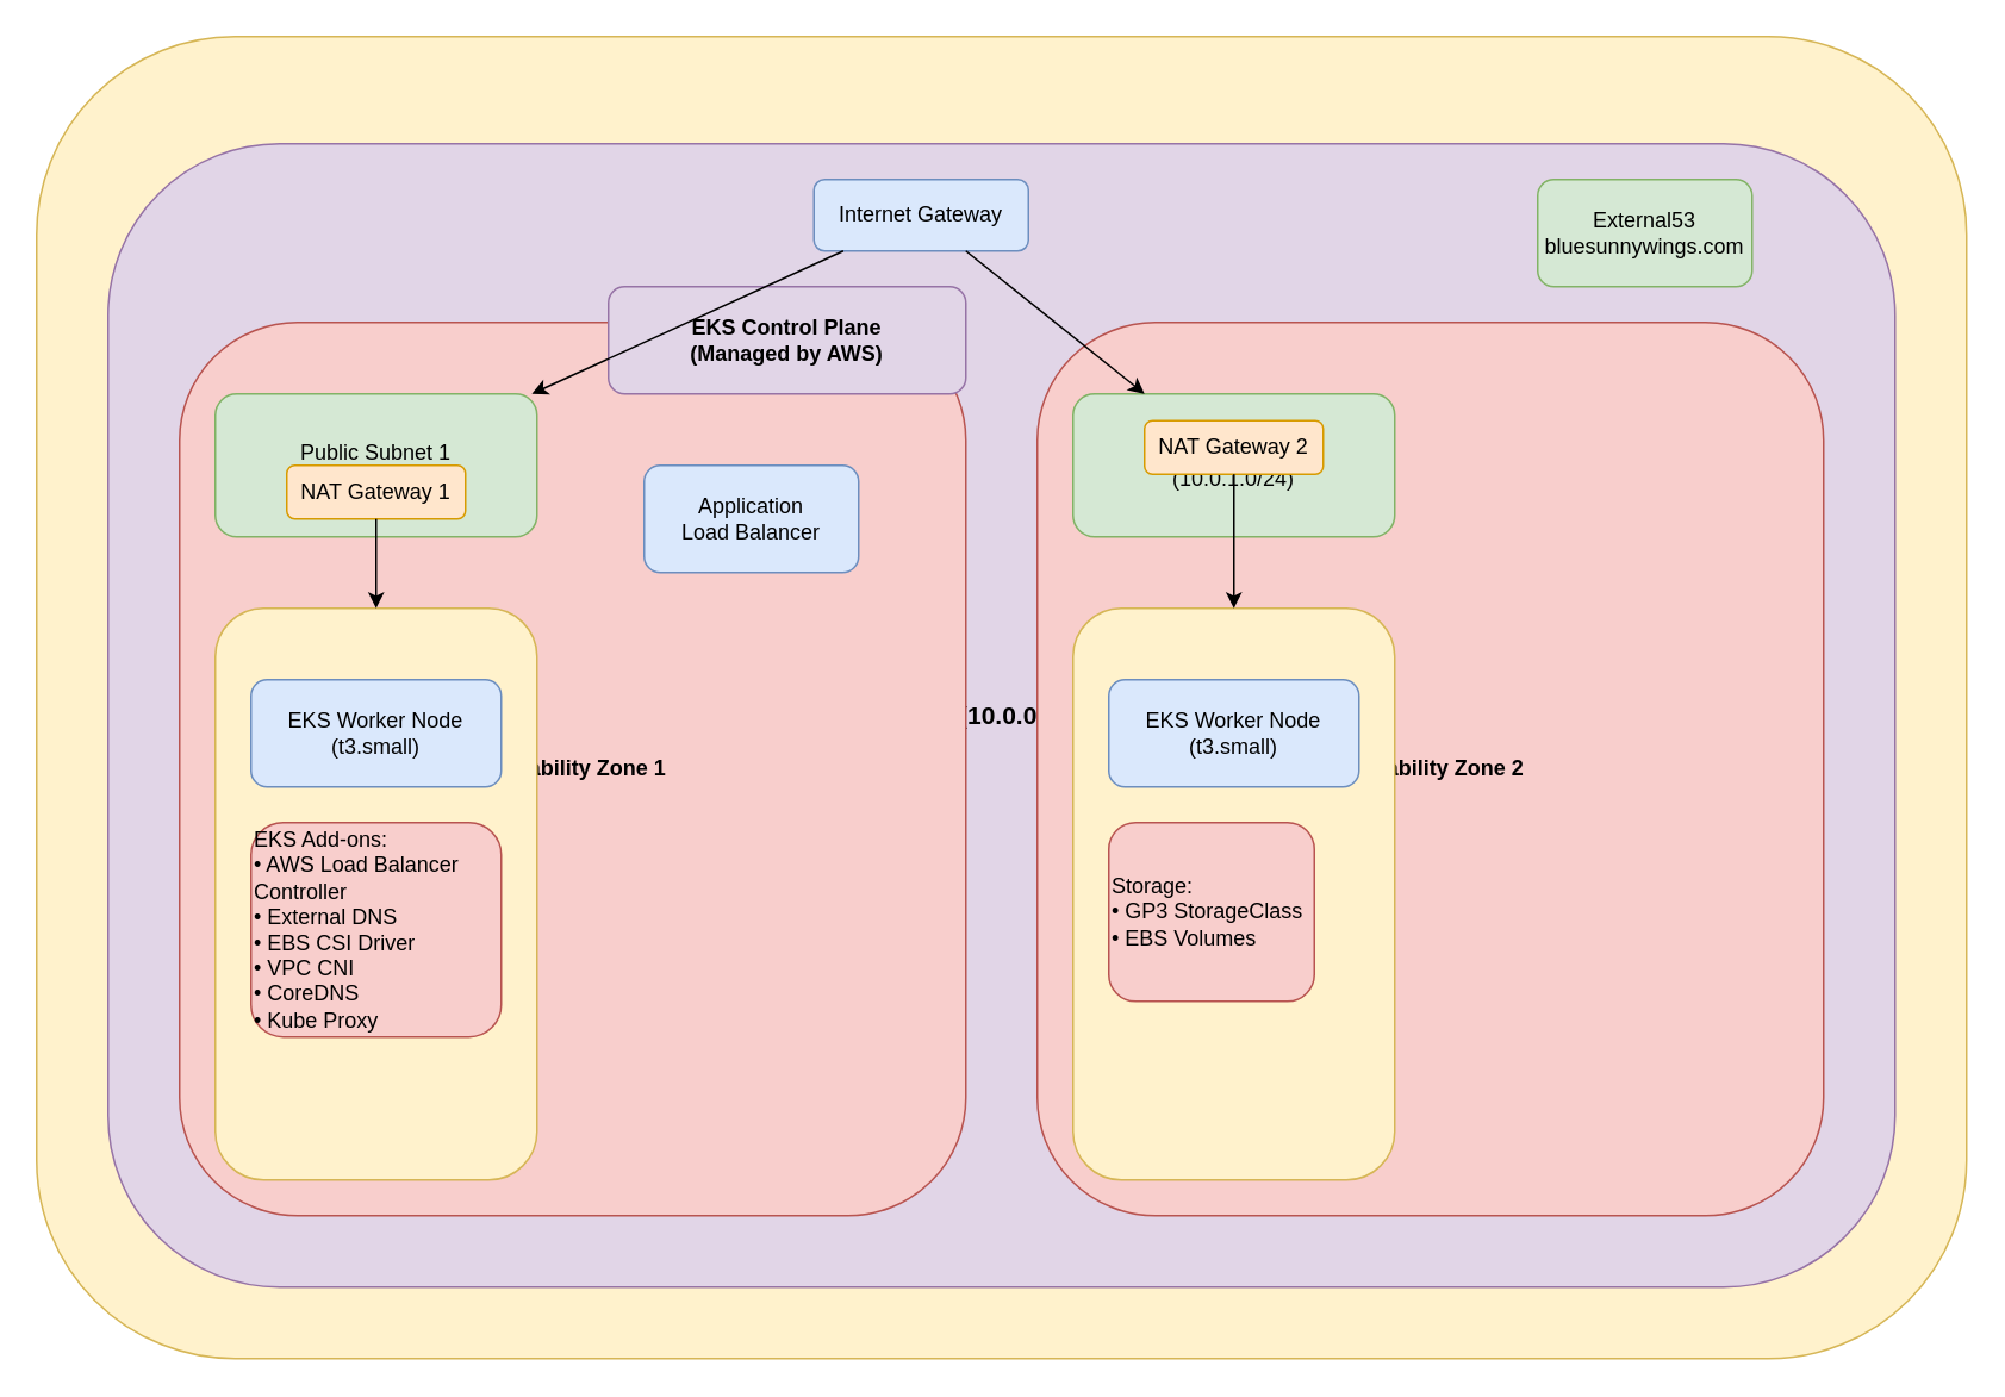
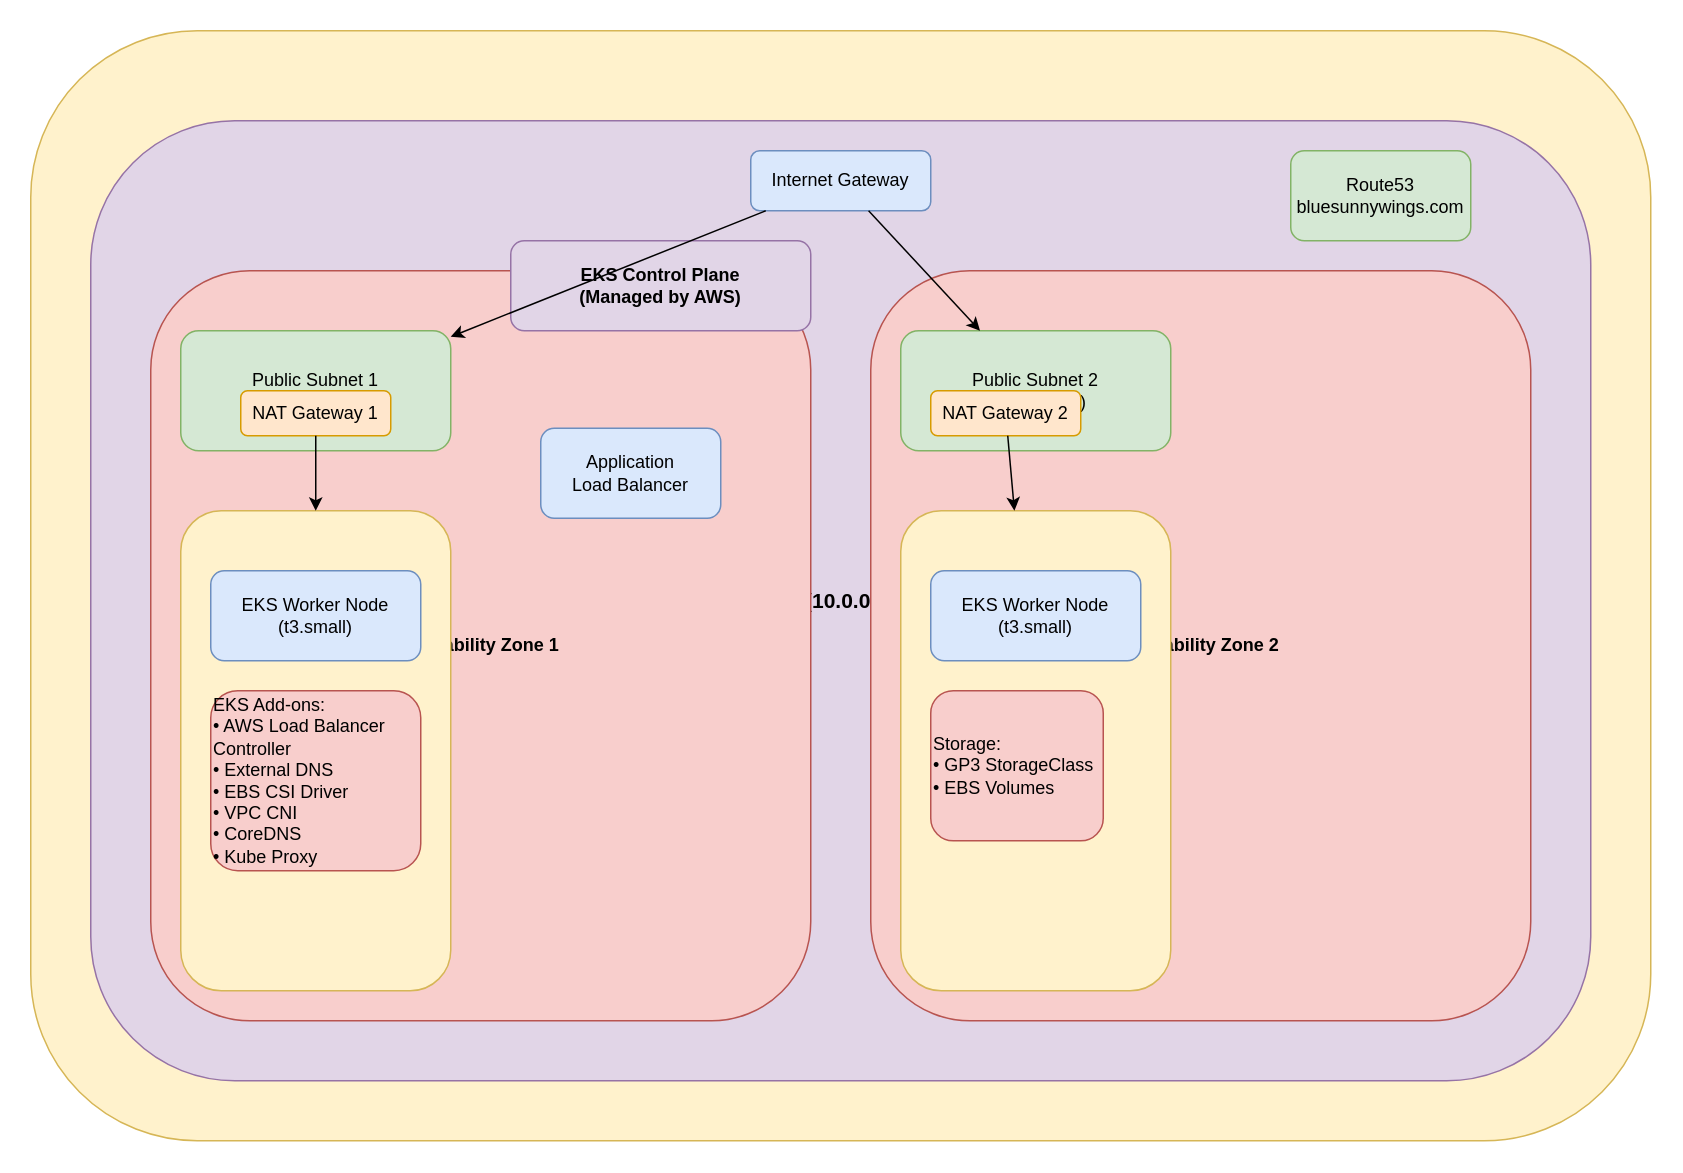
- <mxCell id="4" value="Internet Gateway" style="rounded=1;whiteSpace=wrap;html=1;fillColor=#dae8fc;strokeColor=#6c8ebf;" vertex="1" parent="1"><mxGeometry x="455" y="100" width="120" height="40" as="geometry" /></mxCell>
+ <mxCell id="4" value="Internet Gateway" style="rounded=1;whiteSpace=wrap;html=1;fillColor=#dae8fc;strokeColor=#6c8ebf;" vertex="1" parent="1"><mxGeometry x="500" y="100" width="120" height="40" as="geometry" /></mxCell>
- <mxCell id="18" value="External53&#10;bluesunnywings.com" style="rounded=1;whiteSpace=wrap;html=1;fillColor=#d5e8d4;strokeColor=#82b366;" vertex="1" parent="1"><mxGeometry x="860" y="100" width="120" height="60" as="geometry" /></mxCell>
+ <mxCell id="18" value="Route53&#10;bluesunnywings.com" style="rounded=1;whiteSpace=wrap;html=1;fillColor=#d5e8d4;strokeColor=#82b366;" vertex="1" parent="1"><mxGeometry x="860" y="100" width="120" height="60" as="geometry" /></mxCell>
- <mxCell id="10" value="NAT Gateway 2" style="rounded=1;whiteSpace=wrap;html=1;fillColor=#ffe6cc;strokeColor=#d79b00;" vertex="1" parent="1"><mxGeometry x="640" y="235" width="100" height="30" as="geometry" /></mxCell>
+ <mxCell id="10" value="NAT Gateway 2" style="rounded=1;whiteSpace=wrap;html=1;fillColor=#ffe6cc;strokeColor=#d79b00;" vertex="1" parent="1"><mxGeometry x="620" y="260" width="100" height="30" as="geometry" /></mxCell>
- <mxCell id="19" value="Application&#10;Load Balancer" style="rounded=1;whiteSpace=wrap;html=1;fillColor=#dae8fc;strokeColor=#6c8ebf;" vertex="1" parent="1"><mxGeometry x="360" y="260" width="120" height="60" as="geometry" /></mxCell>
+ <mxCell id="19" value="Application&#10;Load Balancer" style="rounded=1;whiteSpace=wrap;html=1;fillColor=#dae8fc;strokeColor=#6c8ebf;" vertex="1" parent="1"><mxGeometry x="360" y="285" width="120" height="60" as="geometry" /></mxCell>
